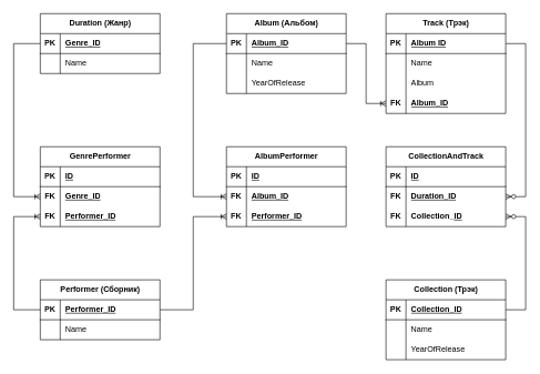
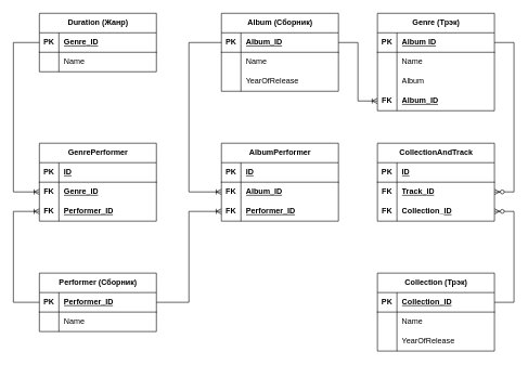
- <mxCell id="16" value="Аlbum (Альбом)" style="shape=table;startSize=30;container=1;collapsible=1;childLayout=tableLayout;fixedRows=1;rowLines=0;fontStyle=1;align=center;resizeLast=1;html=1;" parent="1" vertex="1"><mxGeometry x="340" y="20" width="180" height="120" as="geometry" /></mxCell>
+ <mxCell id="16" value="Аlbum (Сборник)" style="shape=table;startSize=30;container=1;collapsible=1;childLayout=tableLayout;fixedRows=1;rowLines=0;fontStyle=1;align=center;resizeLast=1;html=1;" parent="1" vertex="1"><mxGeometry x="340" y="20" width="180" height="120" as="geometry" /></mxCell>
- <mxCell id="26" value="&lt;span style=&quot;white-space: pre-wrap;&quot; data-src-align=&quot;0:4&quot; class=&quot;aNeGP0gI0B9AV8JaHPyH&quot;&gt;Track&lt;/span&gt;&amp;nbsp;(Трэк)" style="shape=table;startSize=30;container=1;collapsible=1;childLayout=tableLayout;fixedRows=1;rowLines=0;fontStyle=1;align=center;resizeLast=1;html=1;" parent="1" vertex="1"><mxGeometry x="580" y="20" width="180" height="150" as="geometry" /></mxCell>
+ <mxCell id="26" value="&lt;span style=&quot;white-space: pre-wrap;&quot; data-src-align=&quot;0:4&quot; class=&quot;aNeGP0gI0B9AV8JaHPyH&quot;&gt;Genre&lt;/span&gt;&amp;nbsp;(Трэк)" style="shape=table;startSize=30;container=1;collapsible=1;childLayout=tableLayout;fixedRows=1;rowLines=0;fontStyle=1;align=center;resizeLast=1;html=1;" parent="1" vertex="1"><mxGeometry x="580" y="20" width="180" height="150" as="geometry" /></mxCell>
- <mxCell id="80" value="&lt;u&gt;&lt;span style=&quot;font-weight: 700; white-space-collapse: preserve;&quot; data-src-align=&quot;12:6&quot; class=&quot;aNeGP0gI0B9AV8JaHPyH&quot;&gt;&lt;span style=&quot;text-align: center; white-space: nowrap;&quot;&gt;Duration&lt;/span&gt;_&lt;/span&gt;&lt;span style=&quot;font-weight: 700;&quot;&gt;ID&lt;/span&gt;&lt;/u&gt;" style="shape=partialRectangle;connectable=0;fillColor=none;top=0;left=0;bottom=0;right=0;align=left;spacingLeft=6;overflow=hidden;whiteSpace=wrap;html=1;" parent="78" vertex="1"><mxGeometry x="30" width="150" height="30" as="geometry"><mxRectangle width="150" height="30" as="alternateBounds" /></mxGeometry></mxCell>
+ <mxCell id="80" value="&lt;u&gt;&lt;span style=&quot;font-weight: 700; white-space-collapse: preserve;&quot; data-src-align=&quot;12:6&quot; class=&quot;aNeGP0gI0B9AV8JaHPyH&quot;&gt;&lt;span style=&quot;text-align: center; white-space: nowrap;&quot;&gt;Track&lt;/span&gt;_&lt;/span&gt;&lt;span style=&quot;font-weight: 700;&quot;&gt;ID&lt;/span&gt;&lt;/u&gt;" style="shape=partialRectangle;connectable=0;fillColor=none;top=0;left=0;bottom=0;right=0;align=left;spacingLeft=6;overflow=hidden;whiteSpace=wrap;html=1;" parent="78" vertex="1"><mxGeometry x="30" width="150" height="30" as="geometry"><mxRectangle width="150" height="30" as="alternateBounds" /></mxGeometry></mxCell>
